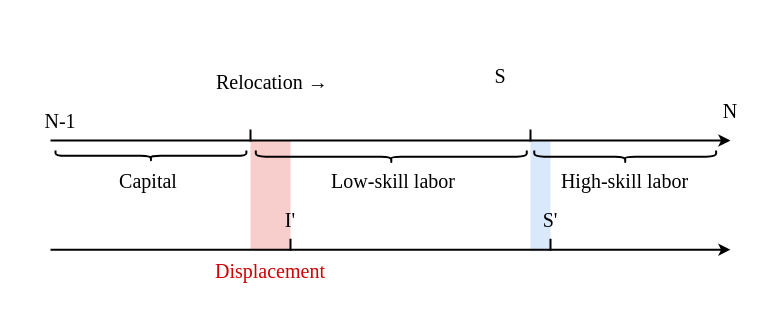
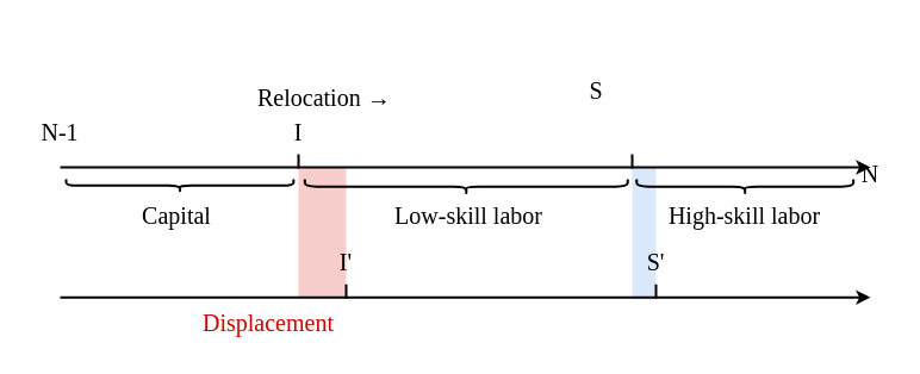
+ <mxCell id="10" value="I" style="text;html=1;strokeColor=none;fillColor=none;align=center;verticalAlign=middle;whiteSpace=wrap;rounded=0;strokeWidth=2;fontSize=20;fontFamily=Times New Roman;" parent="1" vertex="1"><mxGeometry x="240" y="100" width="20" height="20" as="geometry" /></mxCell>
- <mxCell id="12" value="N" style="text;html=1;strokeColor=none;fillColor=none;align=center;verticalAlign=middle;whiteSpace=wrap;rounded=0;strokeWidth=2;fontSize=20;fontFamily=Times New Roman;" parent="1" vertex="1"><mxGeometry x="720" y="100" width="20" height="20" as="geometry" /></mxCell>
+ <mxCell id="12" value="N" style="text;html=1;strokeColor=none;fillColor=none;align=center;verticalAlign=middle;whiteSpace=wrap;rounded=0;strokeWidth=2;fontSize=20;fontFamily=Times New Roman;" parent="1" vertex="1"><mxGeometry x="720" y="135" width="20" height="20" as="geometry" /></mxCell>
- <mxCell id="11" value="&lt;font face=&quot;Times New Roman&quot;&gt;N-1&lt;/font&gt;" style="text;html=1;strokeColor=none;fillColor=none;align=center;verticalAlign=middle;whiteSpace=wrap;rounded=0;strokeWidth=2;fontSize=20;fontFamily=Georgia;" parent="1" vertex="1"><mxGeometry x="40" y="110" width="40" height="20" as="geometry" /></mxCell>
+ <mxCell id="11" value="&lt;font face=&quot;Times New Roman&quot;&gt;N-1&lt;/font&gt;" style="text;html=1;strokeColor=none;fillColor=none;align=center;verticalAlign=middle;whiteSpace=wrap;rounded=0;strokeWidth=2;fontSize=20;fontFamily=Georgia;" parent="1" vertex="1"><mxGeometry x="30" y="100" width="40" height="20" as="geometry" /></mxCell>
- <mxCell id="22" value="&lt;font color=&quot;#cc0000&quot; face=&quot;Times New Roman&quot;&gt;Displacement&lt;/font&gt;" style="text;html=1;strokeColor=none;fillColor=none;align=center;verticalAlign=middle;whiteSpace=wrap;rounded=0;strokeWidth=2;fontSize=20;fontFamily=Georgia;" vertex="1" parent="1"><mxGeometry x="210" y="260" width="120" height="20" as="geometry" /></mxCell>
+ <mxCell id="22" value="&lt;font color=&quot;#cc0000&quot; face=&quot;Times New Roman&quot;&gt;Displacement&lt;/font&gt;" style="text;html=1;strokeColor=none;fillColor=none;align=center;verticalAlign=middle;whiteSpace=wrap;rounded=0;strokeWidth=2;fontSize=20;fontFamily=Georgia;" vertex="1" parent="1"><mxGeometry x="165" y="260" width="120" height="20" as="geometry" /></mxCell>
